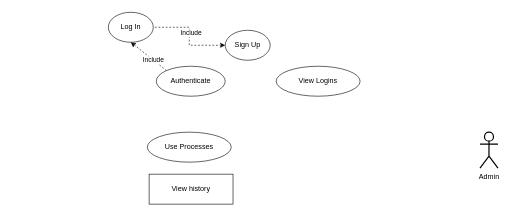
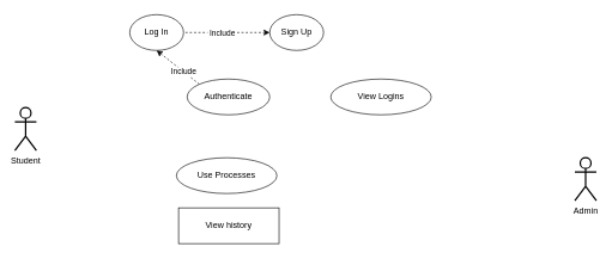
- <mxCell id="7" value="Sign Up" style="ellipse;whiteSpace=wrap;html=1;" vertex="1" parent="1"><mxGeometry x="375" y="50" width="75" height="50" as="geometry" /></mxCell>
+ <mxCell id="7" value="Sign Up" style="ellipse;whiteSpace=wrap;html=1;" vertex="1" parent="1"><mxGeometry x="375" y="20" width="75" height="50" as="geometry" /></mxCell>
+ <mxCell id="2" value="Student" style="shape=umlActor;verticalLabelPosition=bottom;verticalAlign=top;html=1;strokeWidth=2;" vertex="1" parent="1"><mxGeometry x="20" y="150" width="30" height="60" as="geometry" /></mxCell>
